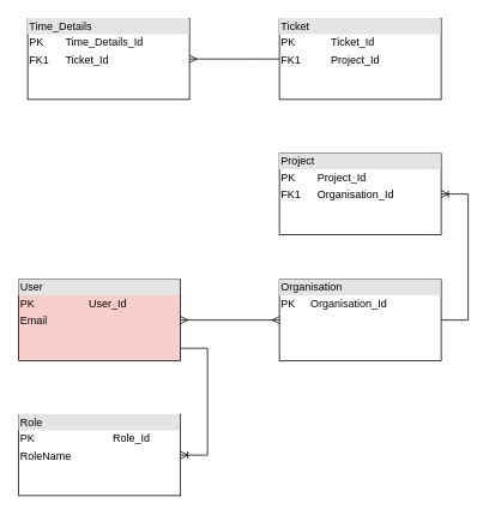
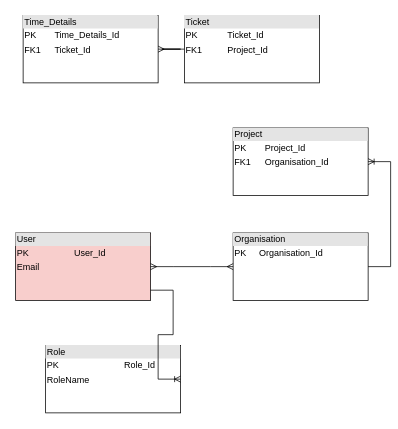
- <mxCell id="5" value="&lt;div style=&quot;box-sizing:border-box;width:100%;background:#e4e4e4;padding:2px;&quot;&gt;Ticket&lt;/div&gt;&lt;table style=&quot;width:100%;font-size:1em;&quot; cellpadding=&quot;2&quot; cellspacing=&quot;0&quot;&gt;&lt;tbody&gt;&lt;tr&gt;&lt;td&gt;PK&lt;/td&gt;&lt;td&gt;Ticket_Id&lt;/td&gt;&lt;/tr&gt;&lt;tr&gt;&lt;td&gt;FK1&lt;/td&gt;&lt;td&gt;Project_Id&lt;/td&gt;&lt;/tr&gt;&lt;tr&gt;&lt;td&gt;&lt;/td&gt;&lt;td&gt;&lt;br&gt;&lt;/td&gt;&lt;/tr&gt;&lt;/tbody&gt;&lt;/table&gt;" style="verticalAlign=top;align=left;overflow=fill;html=1;whiteSpace=wrap;" parent="1" vertex="1"><mxGeometry x="310" y="20" width="180" height="90" as="geometry" /></mxCell>
+ <mxCell id="5" value="&lt;div style=&quot;box-sizing:border-box;width:100%;background:#e4e4e4;padding:2px;&quot;&gt;Ticket&lt;/div&gt;&lt;table style=&quot;width:100%;font-size:1em;&quot; cellpadding=&quot;2&quot; cellspacing=&quot;0&quot;&gt;&lt;tbody&gt;&lt;tr&gt;&lt;td&gt;PK&lt;/td&gt;&lt;td&gt;Ticket_Id&lt;/td&gt;&lt;/tr&gt;&lt;tr&gt;&lt;td&gt;FK1&lt;/td&gt;&lt;td&gt;Project_Id&lt;/td&gt;&lt;/tr&gt;&lt;tr&gt;&lt;td&gt;&lt;/td&gt;&lt;td&gt;&lt;br&gt;&lt;/td&gt;&lt;/tr&gt;&lt;/tbody&gt;&lt;/table&gt;" style="verticalAlign=top;align=left;overflow=fill;html=1;whiteSpace=wrap;" parent="1" vertex="1"><mxGeometry x="245" y="20" width="180" height="90" as="geometry" /></mxCell>
- <mxCell id="10" value="&lt;div style=&quot;box-sizing:border-box;width:100%;background:#e4e4e4;padding:2px;&quot;&gt;Role&lt;/div&gt;&lt;table style=&quot;width:100%;font-size:1em;&quot; cellpadding=&quot;2&quot; cellspacing=&quot;0&quot;&gt;&lt;tbody&gt;&lt;tr&gt;&lt;td&gt;PK&lt;/td&gt;&lt;td&gt;Role_Id&lt;/td&gt;&lt;/tr&gt;&lt;tr&gt;&lt;td&gt;RoleName&lt;br&gt;&lt;br&gt;&lt;/td&gt;&lt;td&gt;&lt;br&gt;&lt;br&gt;&lt;/td&gt;&lt;/tr&gt;&lt;/tbody&gt;&lt;/table&gt;" style="verticalAlign=top;align=left;overflow=fill;html=1;whiteSpace=wrap;" vertex="1" parent="1"><mxGeometry x="20" y="460" width="180" height="90" as="geometry" /></mxCell>
+ <mxCell id="10" value="&lt;div style=&quot;box-sizing:border-box;width:100%;background:#e4e4e4;padding:2px;&quot;&gt;Role&lt;/div&gt;&lt;table style=&quot;width:100%;font-size:1em;&quot; cellpadding=&quot;2&quot; cellspacing=&quot;0&quot;&gt;&lt;tbody&gt;&lt;tr&gt;&lt;td&gt;PK&lt;/td&gt;&lt;td&gt;Role_Id&lt;/td&gt;&lt;/tr&gt;&lt;tr&gt;&lt;td&gt;RoleName&lt;br&gt;&lt;br&gt;&lt;/td&gt;&lt;td&gt;&lt;br&gt;&lt;br&gt;&lt;/td&gt;&lt;/tr&gt;&lt;/tbody&gt;&lt;/table&gt;" style="verticalAlign=top;align=left;overflow=fill;html=1;whiteSpace=wrap;" vertex="1" parent="1"><mxGeometry x="60" y="460" width="180" height="90" as="geometry" /></mxCell>
